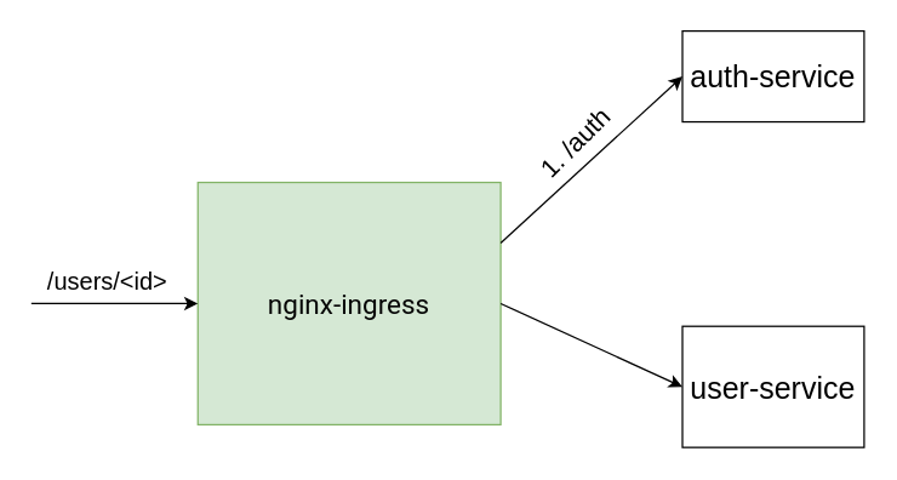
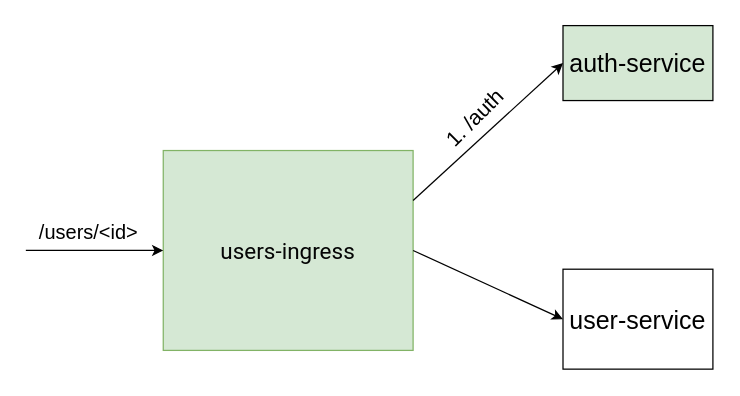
- <mxCell id="3" value="&lt;font style=&quot;font-size: 20px;&quot;&gt;auth-service&lt;/font&gt;" style="rounded=0;whiteSpace=wrap;html=1;" vertex="1" parent="1"><mxGeometry x="450" y="20" width="120" height="60" as="geometry" /></mxCell>
+ <mxCell id="3" value="&lt;font style=&quot;font-size: 20px;&quot;&gt;auth-service&lt;/font&gt;" style="rounded=0;whiteSpace=wrap;html=1;fillColor=#d5e8d4;" vertex="1" parent="1"><mxGeometry x="450" y="20" width="120" height="60" as="geometry" /></mxCell>
- <mxCell id="2" value="&lt;span style=&quot;color: rgb(5, 5, 5); font-family: Roboto, sans-serif; font-size: 18px; text-align: left;&quot;&gt;nginx-ingress&lt;/span&gt;" style="rounded=0;whiteSpace=wrap;html=1;fillColor=#d5e8d4;strokeColor=#82b366;" vertex="1" parent="1"><mxGeometry x="130" y="120" width="200" height="160" as="geometry" /></mxCell>
+ <mxCell id="2" value="&lt;span style=&quot;color: rgb(5, 5, 5); font-family: Roboto, sans-serif; font-size: 18px; text-align: left;&quot;&gt;users-ingress&lt;/span&gt;" style="rounded=0;whiteSpace=wrap;html=1;fillColor=#d5e8d4;strokeColor=#82b366;" vertex="1" parent="1"><mxGeometry x="130" y="120" width="200" height="160" as="geometry" /></mxCell>
